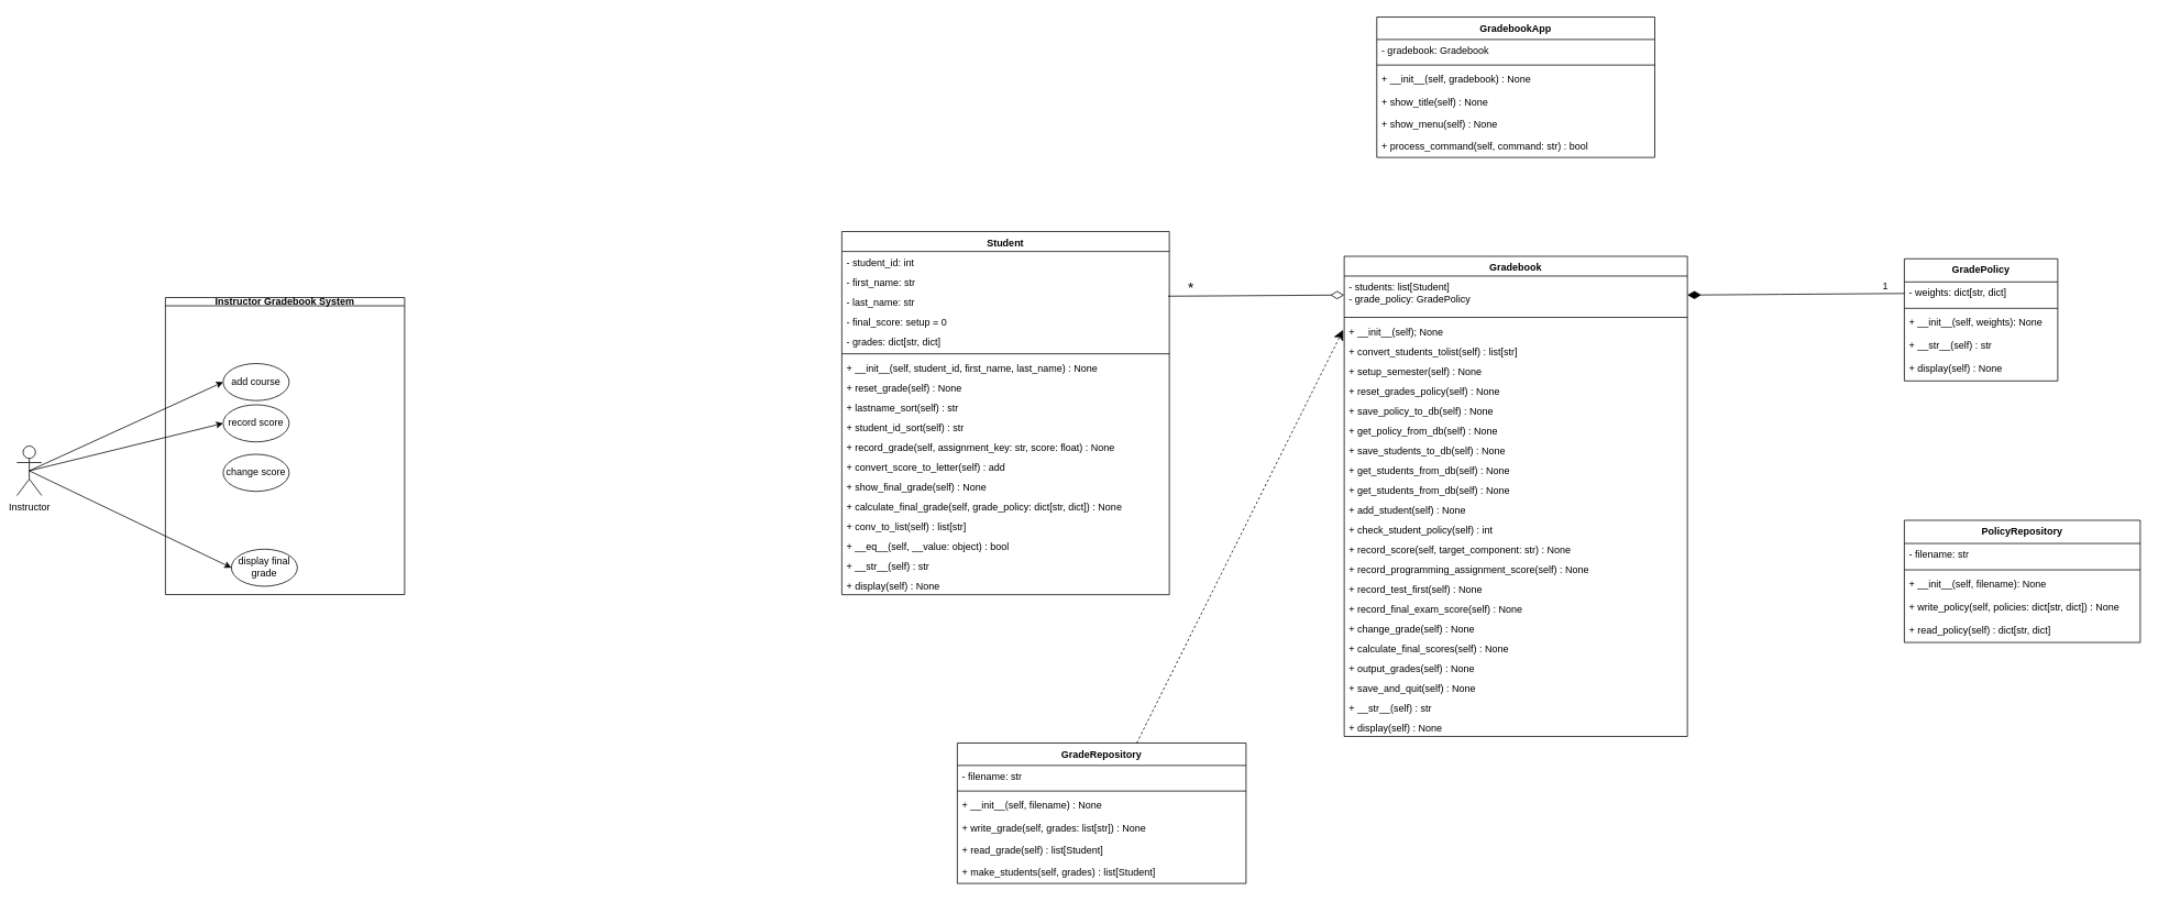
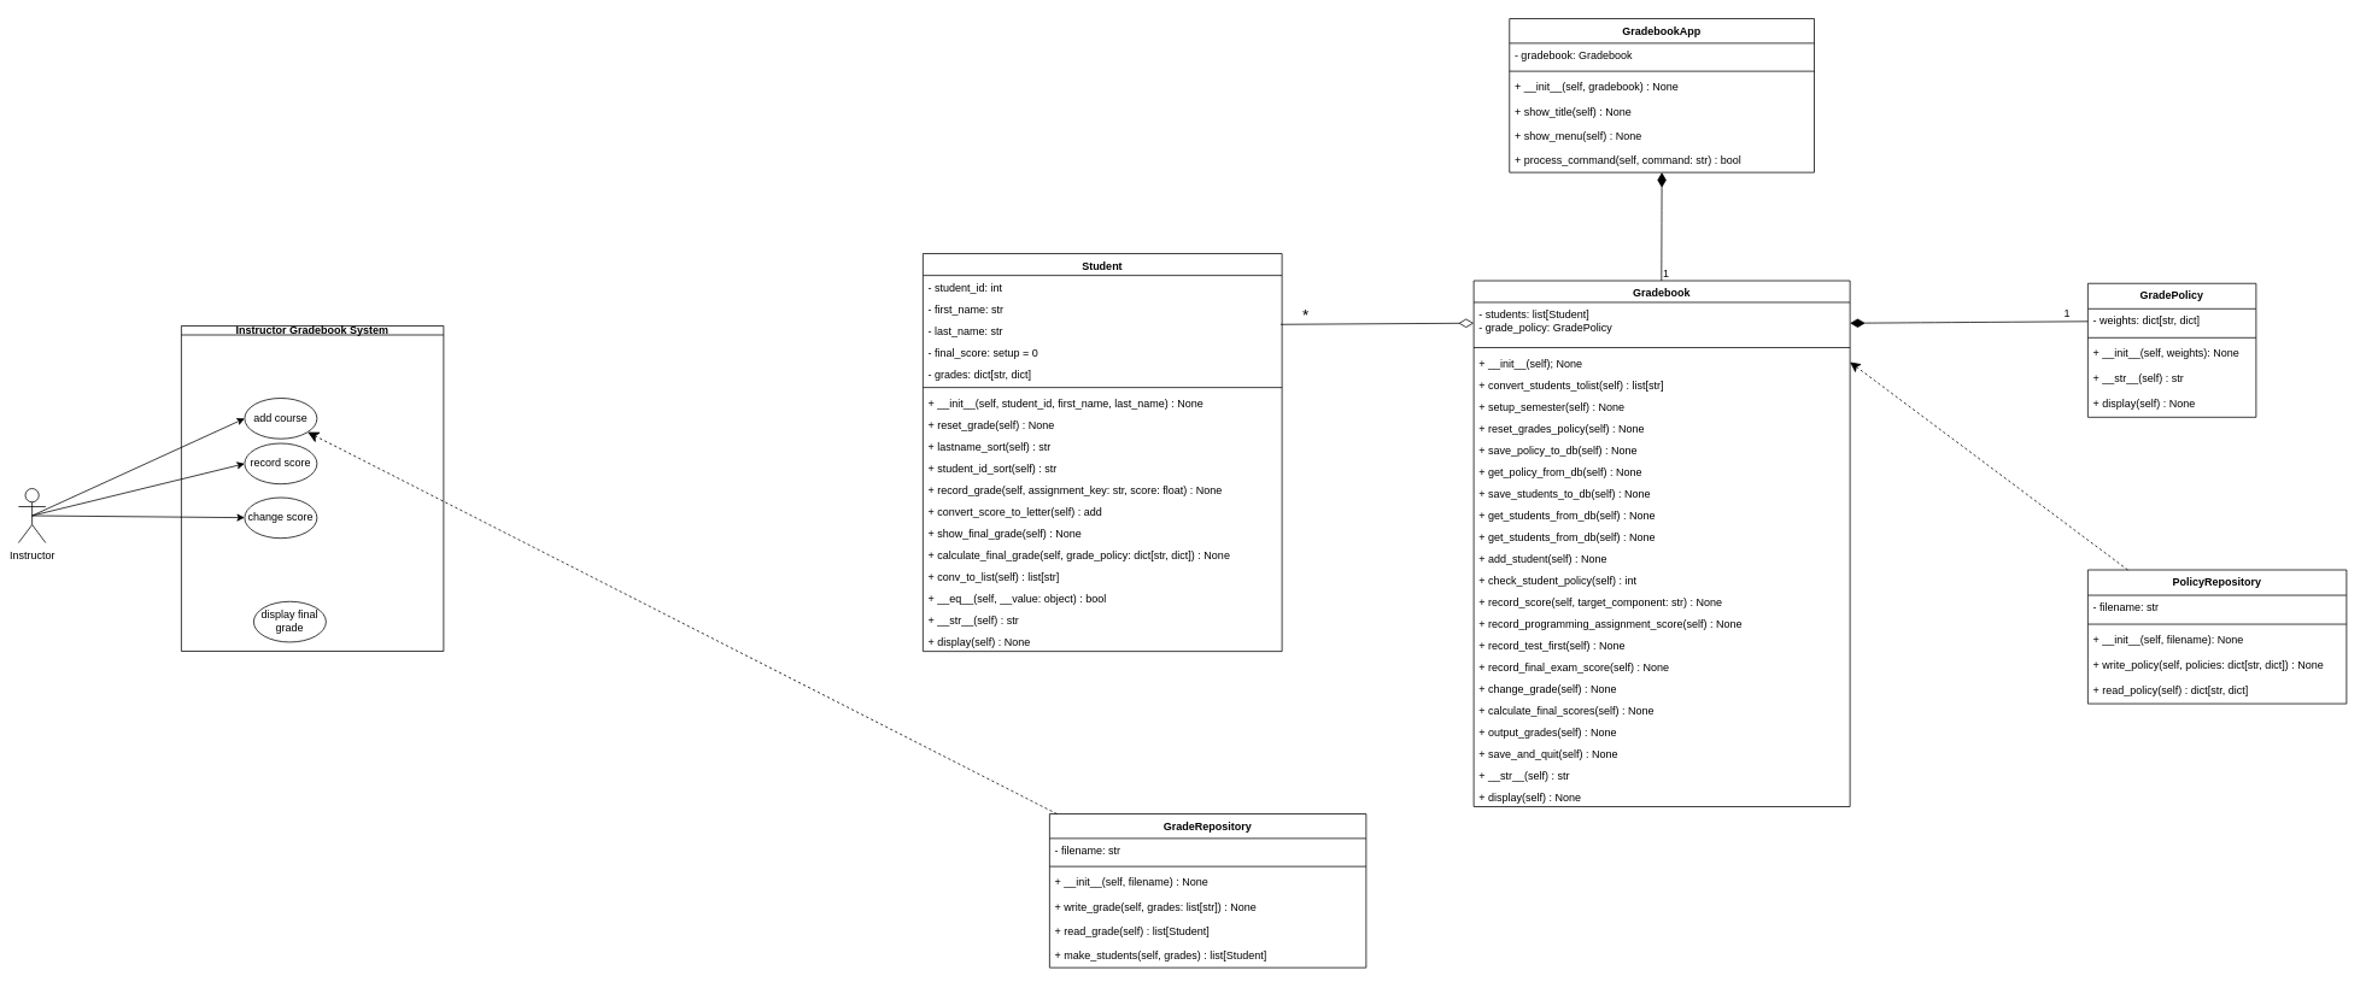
+ <mxCell id="71" value="" style="curved=1;startArrow=diamondThin;startSize=14;startFill=1;endArrow=none;exitX=0.5;exitY=1;entryX=0.499;entryY=-0.001;rounded=0;" edge="1" parent="1" source="64" target="40"><mxGeometry relative="1" as="geometry"><Array as="points" /></mxGeometry></mxCell>
+ <mxCell id="72" value="1" style="edgeLabel;resizable=0;labelBackgroundColor=none;fontSize=12;align=left;verticalAlign=bottom;" vertex="1" parent="71"><mxGeometry x="1" relative="1" as="geometry" /></mxCell>
+ <mxCell id="77" style="rounded=0;orthogonalLoop=1;jettySize=auto;html=1;entryX=1;entryY=0.5;entryDx=0;entryDy=0;dashed=1;endSize=9;" edge="1" parent="1" source="34" target="43"><mxGeometry relative="1" as="geometry" /></mxCell>
- <mxCell id="81" style="rounded=0;orthogonalLoop=1;jettySize=auto;html=1;exitX=0.5;exitY=0.5;exitDx=0;exitDy=0;exitPerimeter=0;entryX=0;entryY=0.5;entryDx=0;entryDy=0;" edge="1" parent="1" source="82" target="87"><mxGeometry relative="1" as="geometry" /></mxCell>
+ <mxCell id="81" style="rounded=0;orthogonalLoop=1;jettySize=auto;html=1;exitX=0.5;exitY=0.5;exitDx=0;exitDy=0;exitPerimeter=0;" edge="1" parent="1" source="82" target="86"><mxGeometry relative="1" as="geometry" /></mxCell>
- <mxCell id="78" style="rounded=0;orthogonalLoop=1;jettySize=auto;html=1;entryX=-0.003;entryY=-0.536;entryDx=0;entryDy=0;entryPerimeter=0;dashed=1;endSize=10;" edge="1" parent="1" source="27" target="44"><mxGeometry relative="1" as="geometry" /></mxCell>
+ <mxCell id="78" style="rounded=0;orthogonalLoop=1;jettySize=auto;html=1;dashed=1;endSize=10;" edge="1" parent="1" source="27" target="84"><mxGeometry relative="1" as="geometry" /></mxCell>
